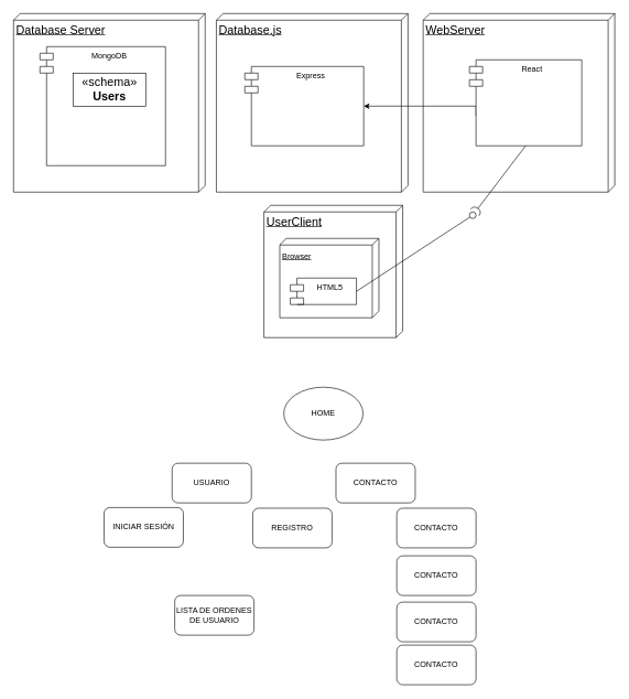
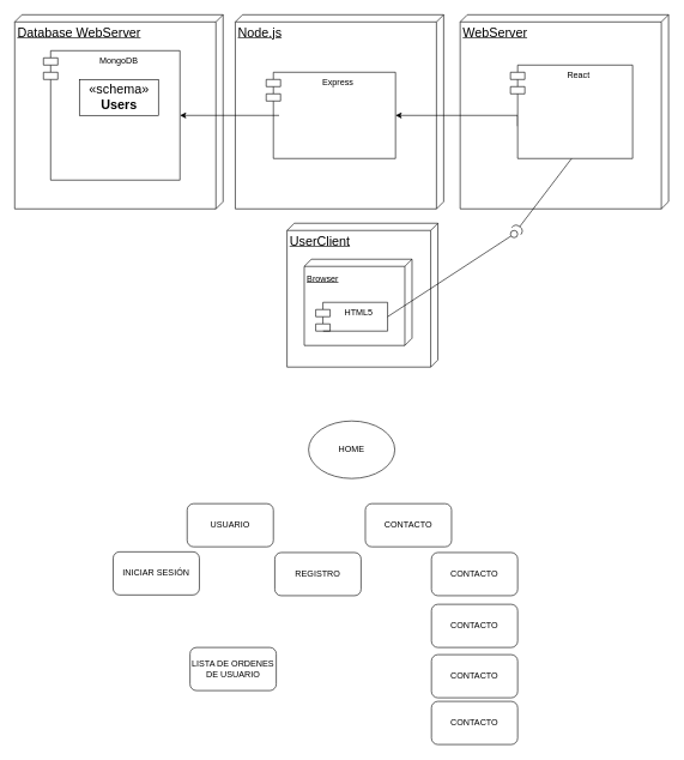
- <mxCell id="11" value="&lt;font style=&quot;font-size: 18px;&quot;&gt;Database Server&lt;/font&gt;" style="verticalAlign=top;align=left;spacingTop=8;spacingLeft=2;spacingRight=12;shape=cube;size=10;direction=south;fontStyle=4;html=1;" parent="1" vertex="1"><mxGeometry x="20" y="20" width="290" height="270" as="geometry" /></mxCell>
+ <mxCell id="11" value="&lt;font style=&quot;font-size: 18px;&quot;&gt;Database WebServer&lt;/font&gt;" style="verticalAlign=top;align=left;spacingTop=8;spacingLeft=2;spacingRight=12;shape=cube;size=10;direction=south;fontStyle=4;html=1;" parent="1" vertex="1"><mxGeometry x="20" y="20" width="290" height="270" as="geometry" /></mxCell>
- <mxCell id="2" value="&lt;span style=&quot;text-align: center;&quot;&gt;&lt;font style=&quot;font-size: 18px;&quot;&gt;Database.js&lt;/font&gt;&lt;/span&gt;" style="verticalAlign=top;align=left;spacingTop=8;spacingLeft=2;spacingRight=12;shape=cube;size=10;direction=south;fontStyle=4;html=1;" parent="1" vertex="1"><mxGeometry x="327" y="20" width="290" height="270" as="geometry" /></mxCell>
+ <mxCell id="2" value="&lt;span style=&quot;text-align: center;&quot;&gt;&lt;font style=&quot;font-size: 18px;&quot;&gt;Node.js&lt;/font&gt;&lt;/span&gt;" style="verticalAlign=top;align=left;spacingTop=8;spacingLeft=2;spacingRight=12;shape=cube;size=10;direction=south;fontStyle=4;html=1;" parent="1" vertex="1"><mxGeometry x="327" y="20" width="290" height="270" as="geometry" /></mxCell>
+ <mxCell id="15" style="edgeStyle=orthogonalEdgeStyle;rounded=0;orthogonalLoop=1;jettySize=auto;html=1;exitX=0.1;exitY=0.5;exitDx=0;exitDy=0;exitPerimeter=0;entryX=1;entryY=0.5;entryDx=0;entryDy=0;fontSize=18;" parent="1" source="5" target="14" edge="1"><mxGeometry relative="1" as="geometry"><mxPoint x="380" y="185" as="sourcePoint" /></mxGeometry></mxCell>
